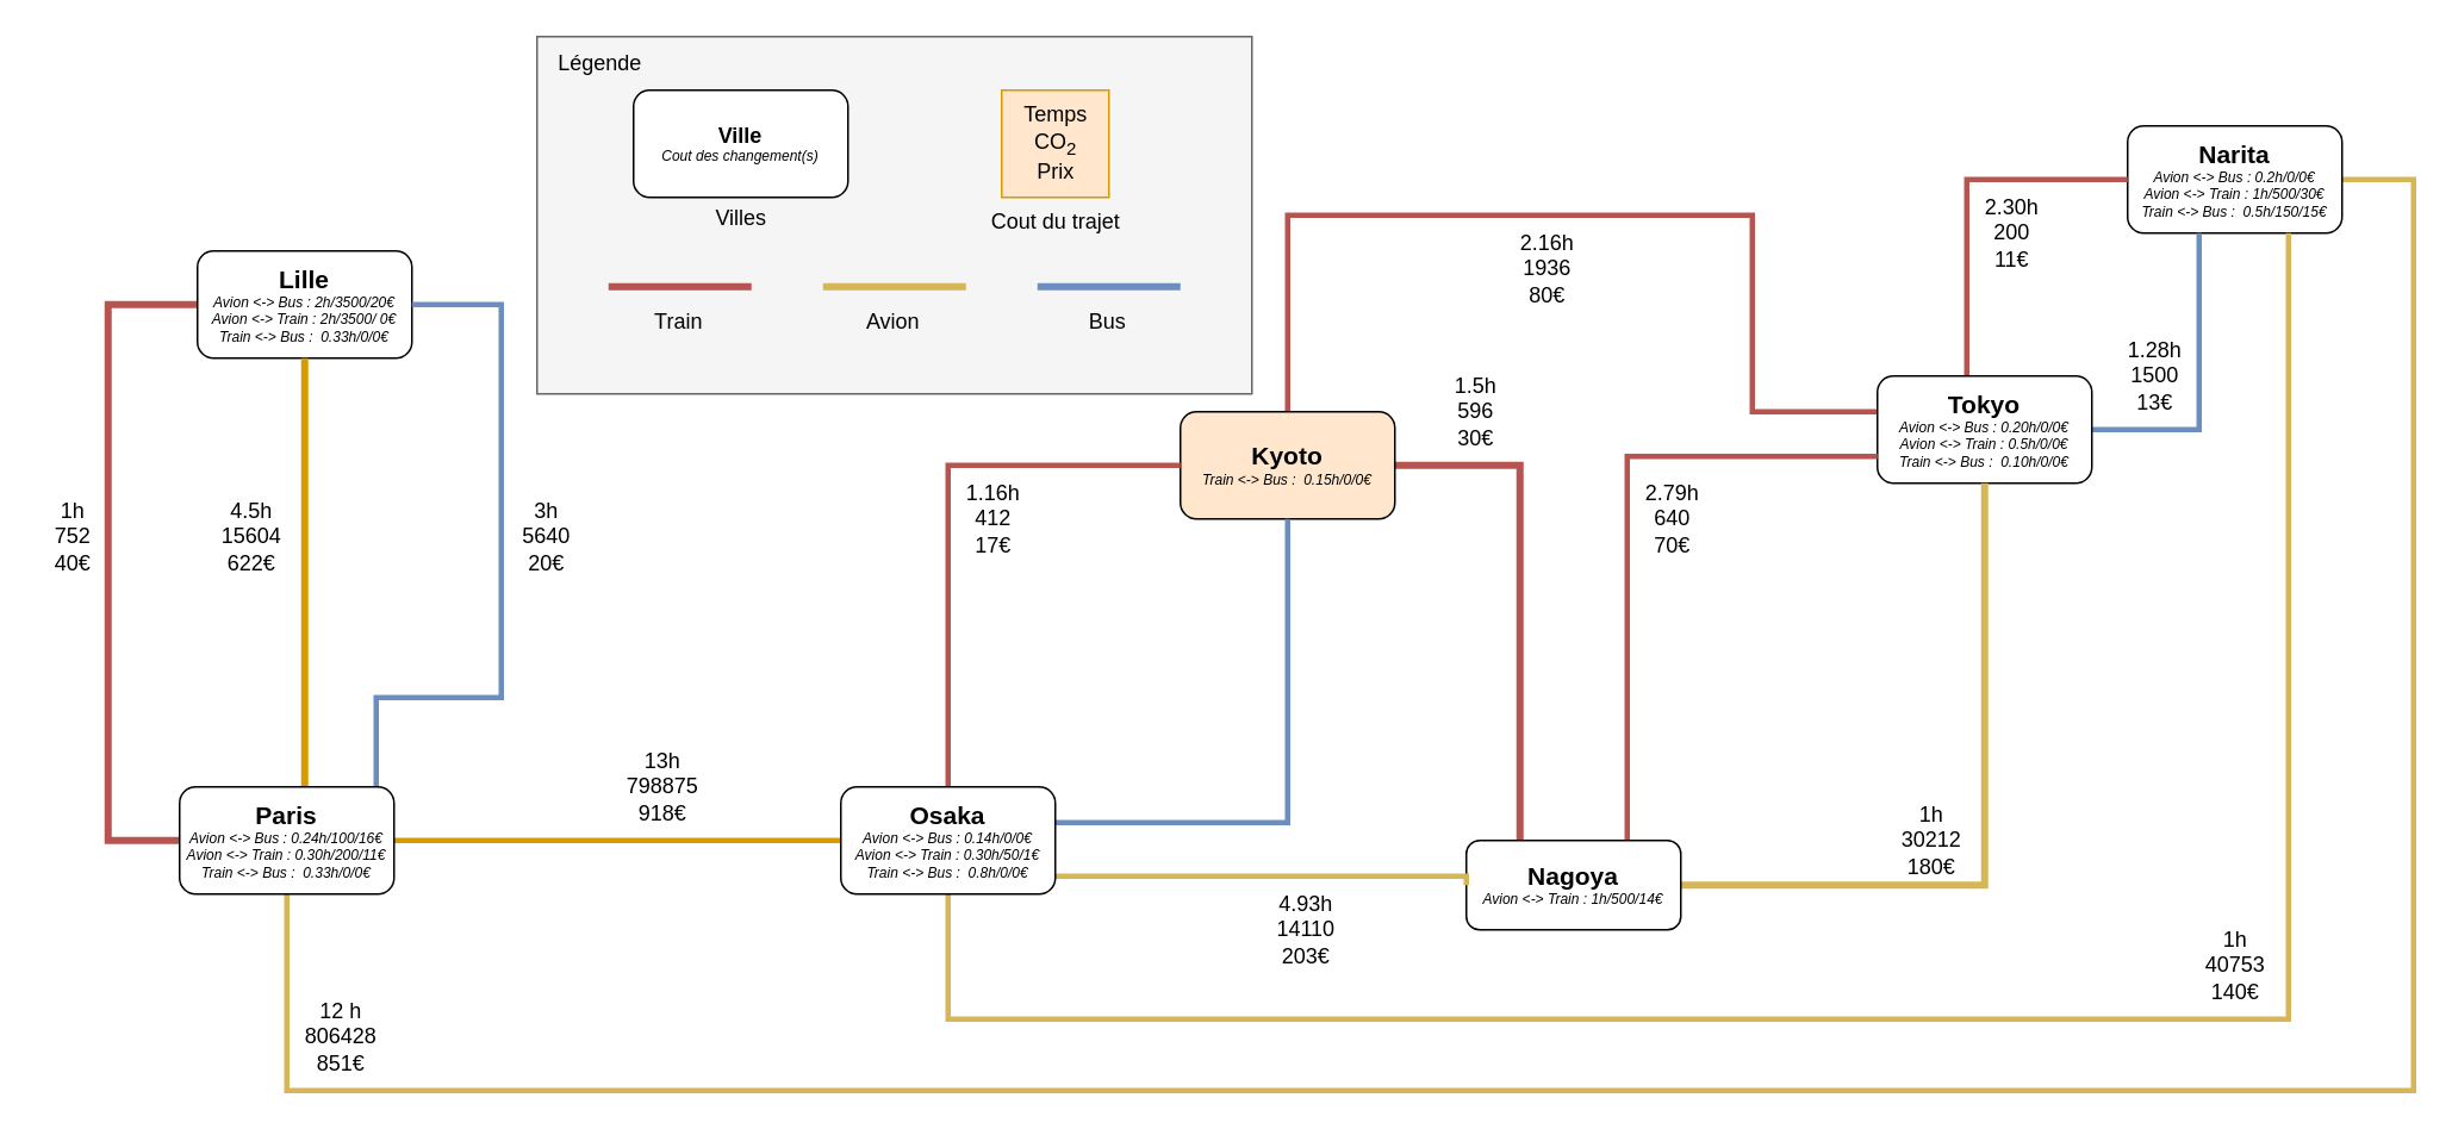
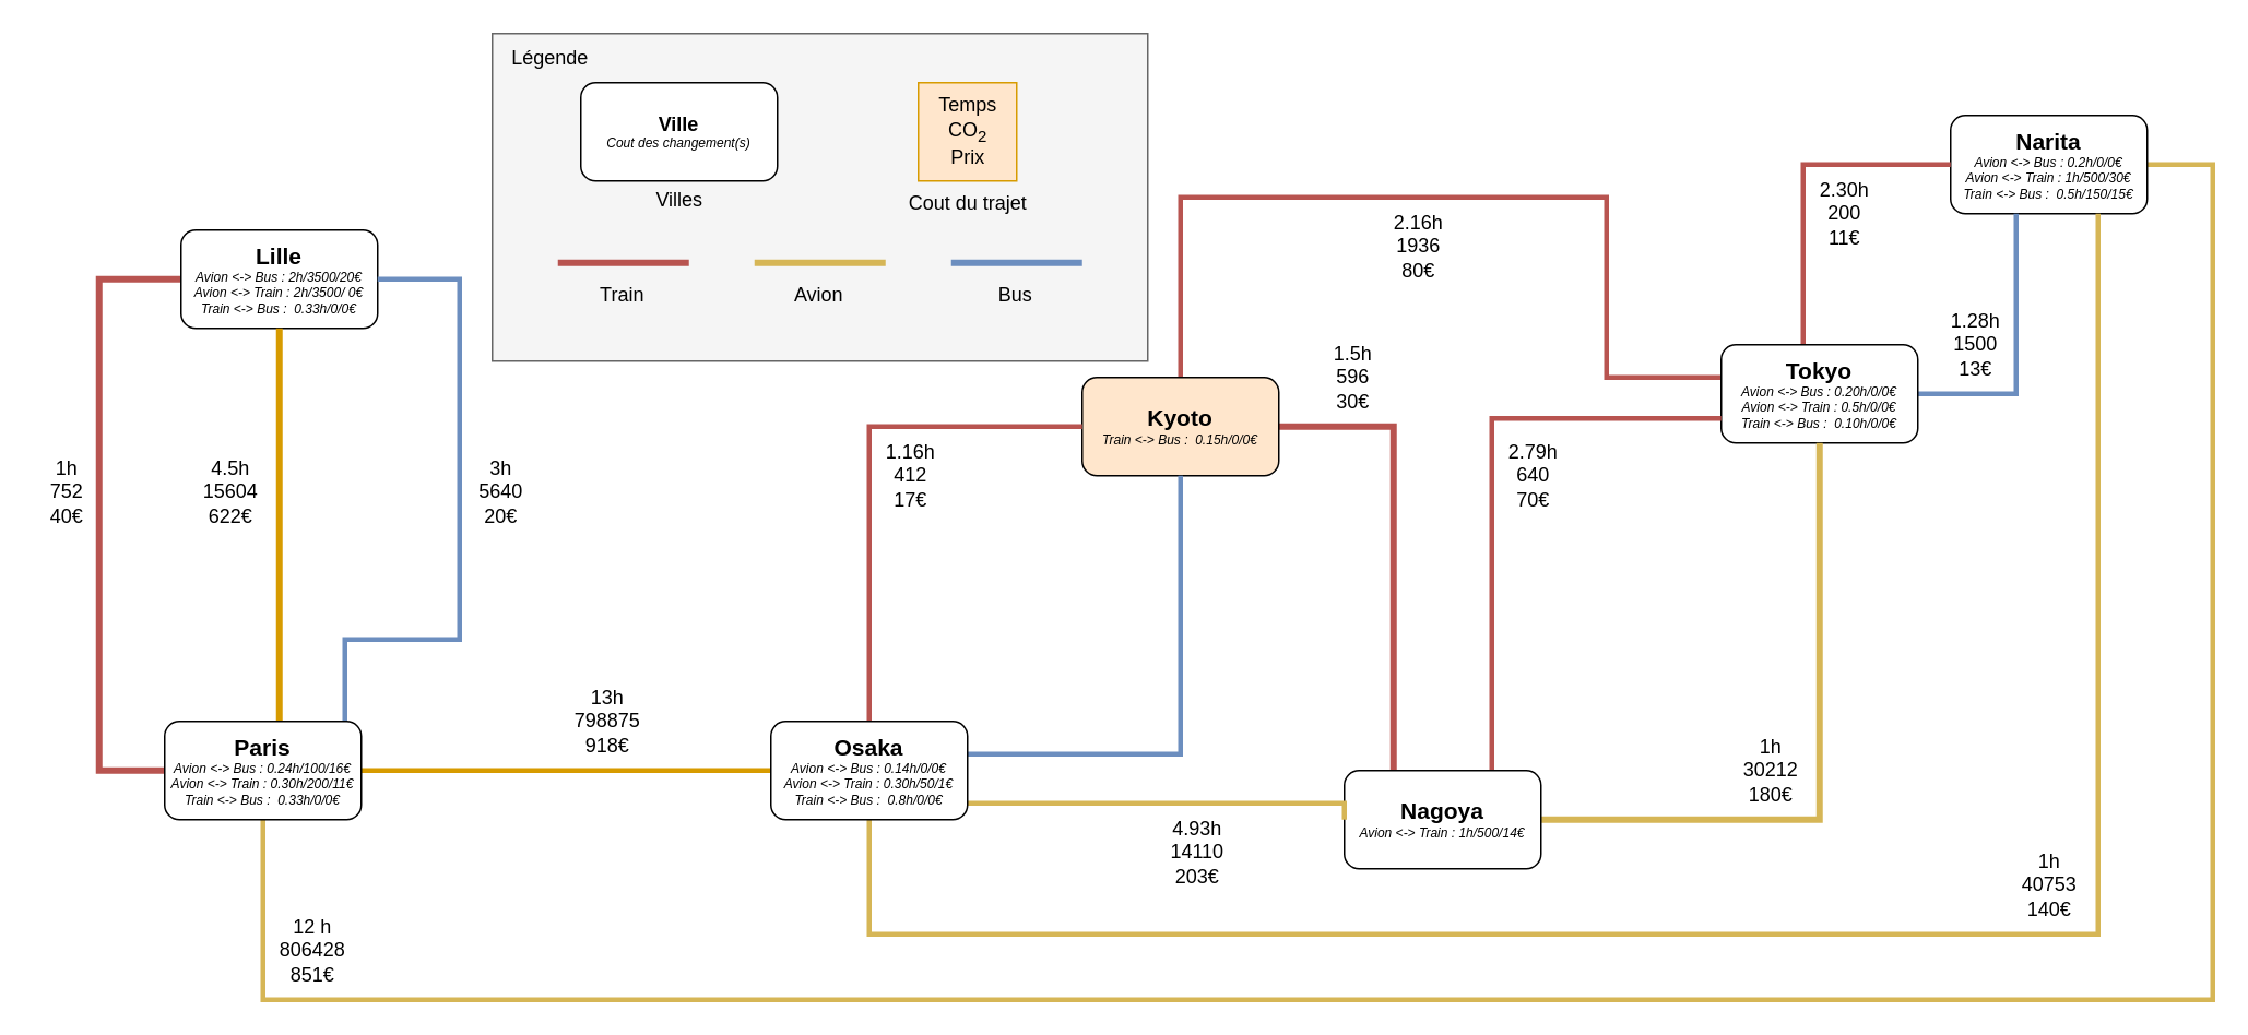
- <mxCell id="15" value="&lt;div&gt;&lt;font style=&quot;font-size: 14px;&quot;&gt;&lt;b&gt;Nagoya&lt;/b&gt;&lt;/font&gt;&lt;/div&gt;&lt;div style=&quot;font-size: 8px;&quot;&gt;&lt;i&gt;&lt;font style=&quot;font-size: 8px;&quot;&gt;Avion &amp;lt;-&amp;gt; Train : 1h/500/14€&lt;/font&gt;&lt;/i&gt;&lt;/div&gt;" style="rounded=1;whiteSpace=wrap;html=1;" parent="1" vertex="1"><mxGeometry x="820" y="470" width="120" height="50" as="geometry" /></mxCell>
+ <mxCell id="15" value="&lt;div&gt;&lt;font style=&quot;font-size: 14px;&quot;&gt;&lt;b&gt;Nagoya&lt;/b&gt;&lt;/font&gt;&lt;/div&gt;&lt;div style=&quot;font-size: 8px;&quot;&gt;&lt;i&gt;&lt;font style=&quot;font-size: 8px;&quot;&gt;Avion &amp;lt;-&amp;gt; Train : 1h/500/14€&lt;/font&gt;&lt;/i&gt;&lt;/div&gt;" style="rounded=1;whiteSpace=wrap;html=1;" parent="1" vertex="1"><mxGeometry x="820" y="470" width="120" height="60" as="geometry" /></mxCell>
